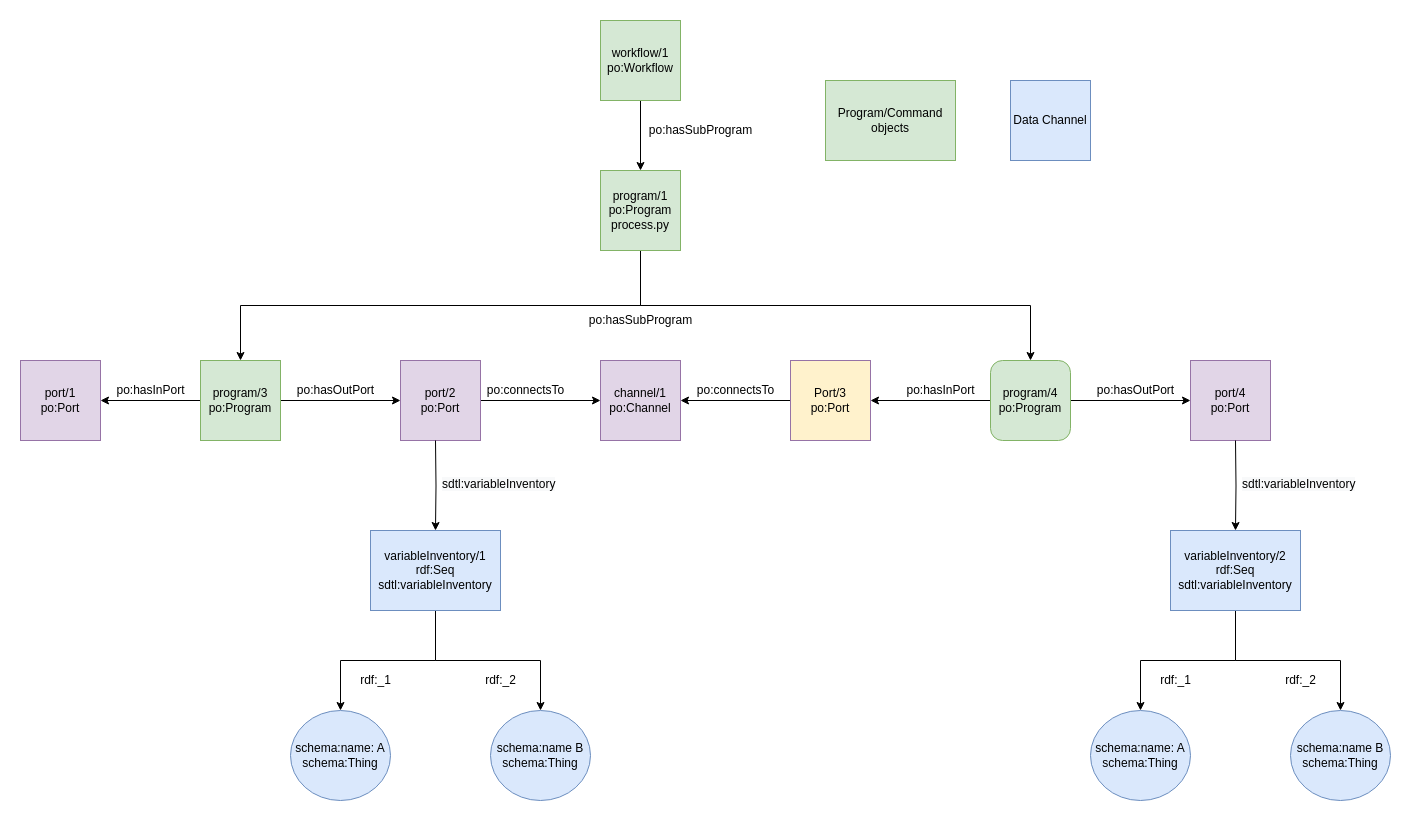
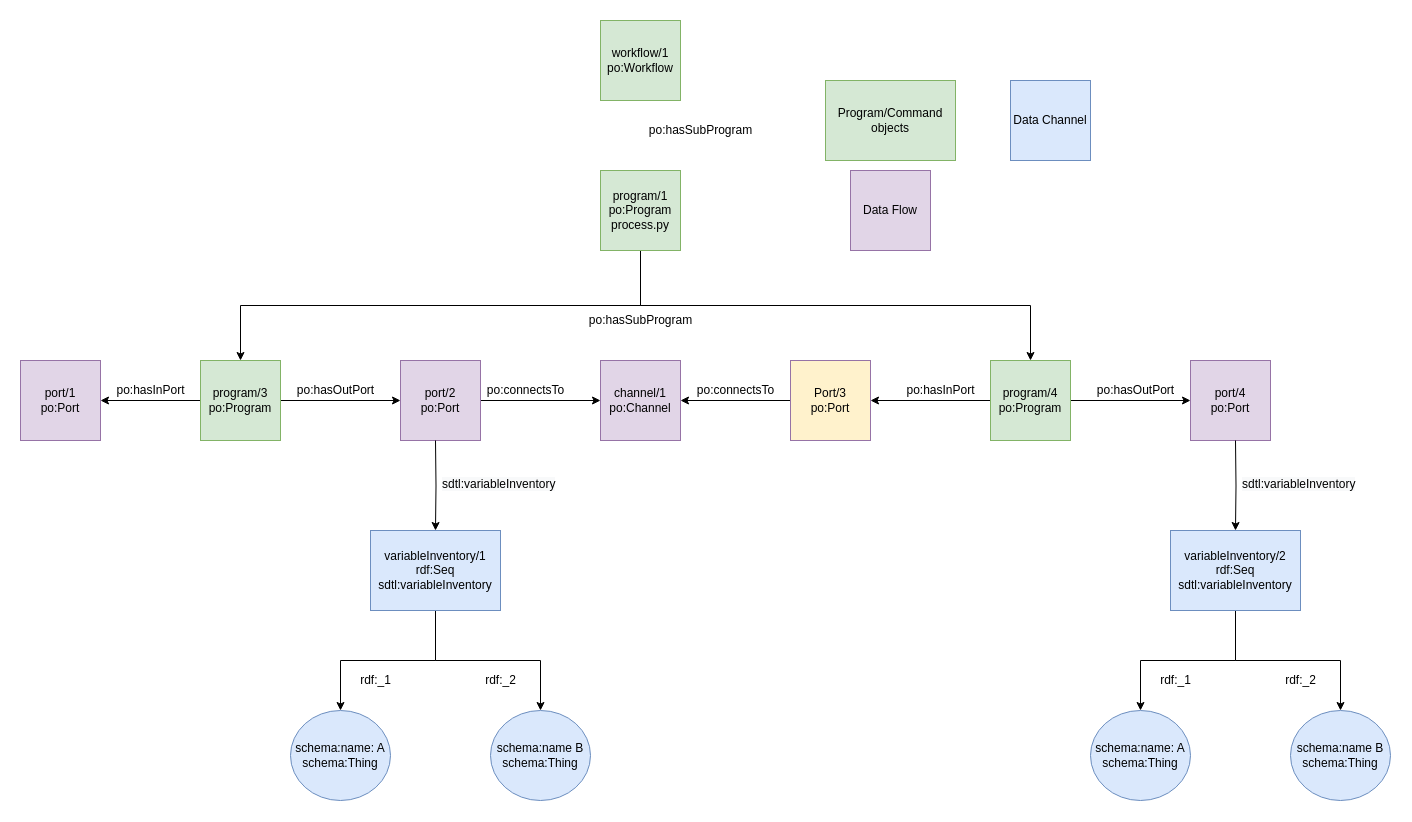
- <mxCell id="2" style="edgeStyle=orthogonalEdgeStyle;rounded=0;orthogonalLoop=1;jettySize=auto;html=1;exitX=0.5;exitY=1;exitDx=0;exitDy=0;" parent="1" source="3" target="6" edge="1"><mxGeometry relative="1" as="geometry" /></mxCell>
+ <mxCell id="28" value="Data Flow" style="whiteSpace=wrap;html=1;aspect=fixed;fillColor=#e1d5e7;strokeColor=#9673a6;" parent="1" vertex="1"><mxGeometry x="850" y="170" width="80" height="80" as="geometry" /></mxCell>
- <mxCell id="19" value="program/4&lt;br&gt;po:Program" style="whiteSpace=wrap;html=1;aspect=fixed;fillColor=#d5e8d4;strokeColor=#82b366;rounded=1;" parent="1" vertex="1"><mxGeometry x="990" y="360" width="80" height="80" as="geometry" /></mxCell>
+ <mxCell id="19" value="program/4&lt;br&gt;po:Program" style="whiteSpace=wrap;html=1;aspect=fixed;fillColor=#d5e8d4;strokeColor=#82b366;" parent="1" vertex="1"><mxGeometry x="990" y="360" width="80" height="80" as="geometry" /></mxCell>
